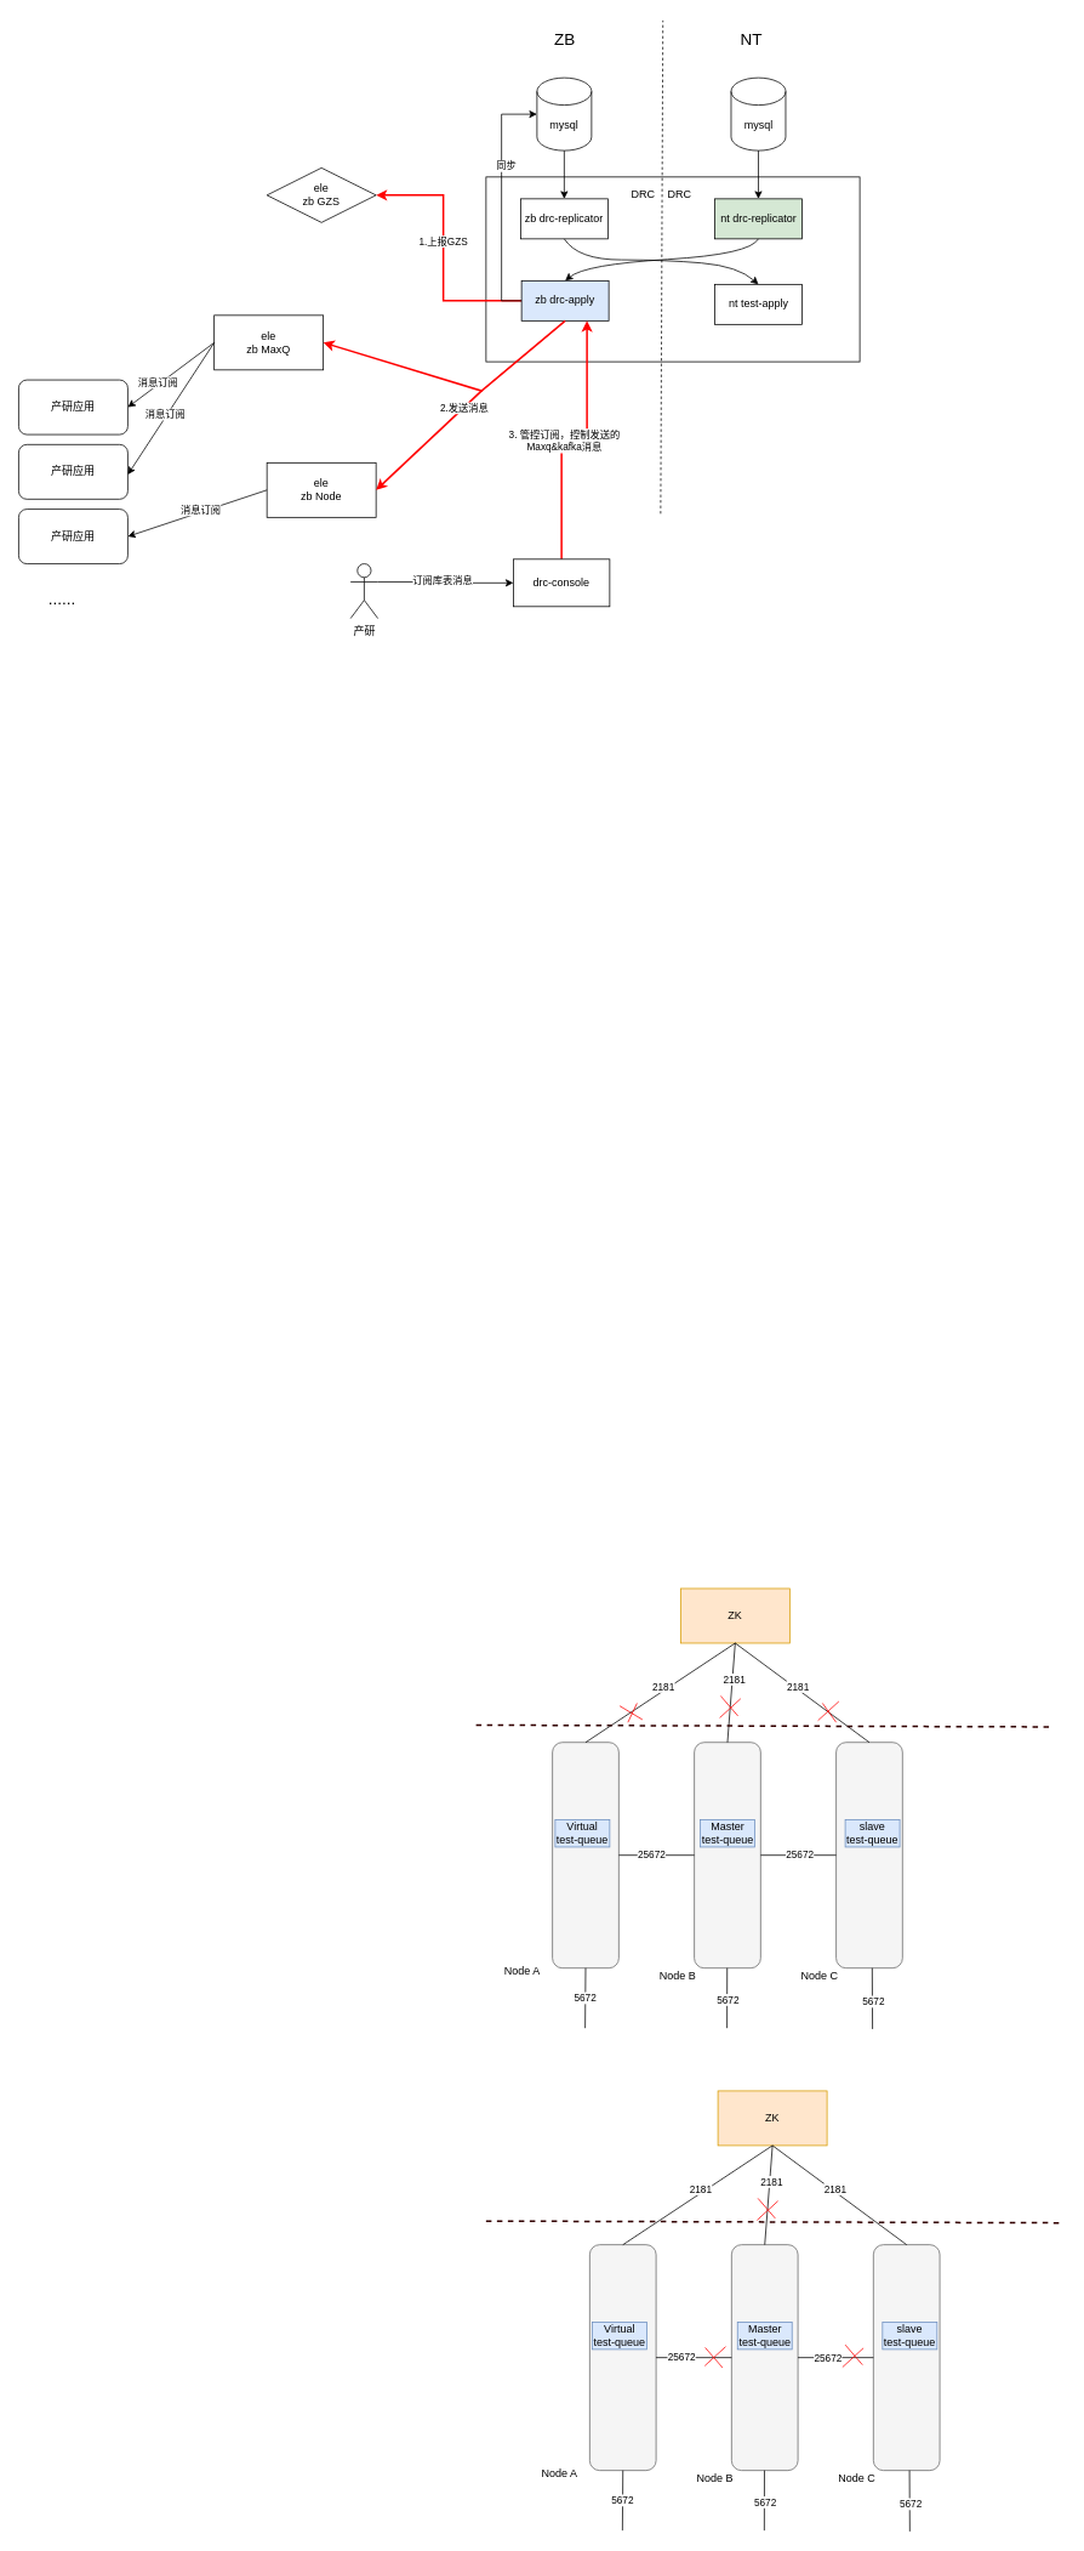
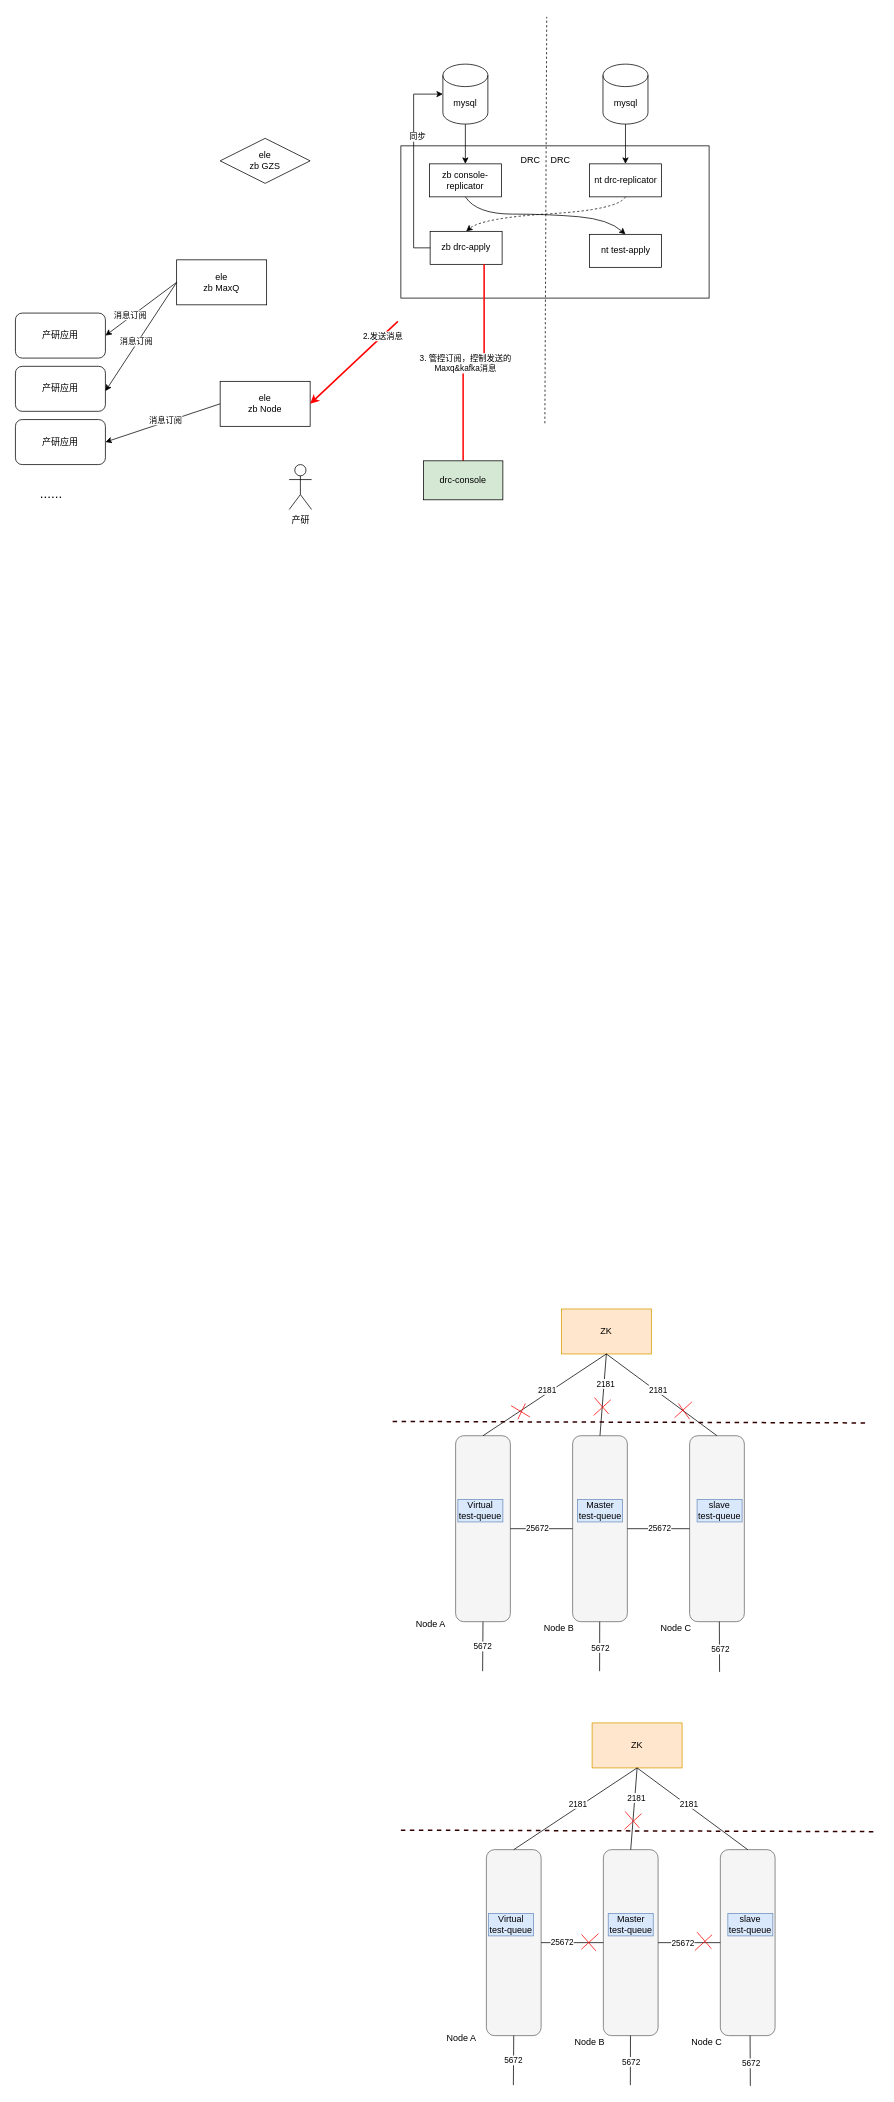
- <mxCell id="72" value="&lt;font style=&quot;font-size: 18px;&quot;&gt;ZB&lt;/font&gt;" style="text;html=1;strokeColor=none;fillColor=none;align=center;verticalAlign=middle;whiteSpace=wrap;rounded=0;" parent="1" vertex="1"><mxGeometry x="582" y="20" width="78" height="48" as="geometry" /></mxCell>
- <mxCell id="73" value="&lt;font style=&quot;font-size: 18px;&quot;&gt;NT&lt;/font&gt;" style="text;html=1;strokeColor=none;fillColor=none;align=center;verticalAlign=middle;whiteSpace=wrap;rounded=0;" parent="1" vertex="1"><mxGeometry x="787" y="20" width="78" height="48" as="geometry" /></mxCell>
- <mxCell id="74" value="zb drc-replicator" style="rounded=0;whiteSpace=wrap;html=1;" parent="1" vertex="1"><mxGeometry x="572" y="218" width="96" height="44" as="geometry" /></mxCell>
+ <mxCell id="74" value="zb console-replicator" style="rounded=0;whiteSpace=wrap;html=1;" parent="1" vertex="1"><mxGeometry x="572" y="218" width="96" height="44" as="geometry" /></mxCell>
- <mxCell id="76" value="nt drc-replicator" style="rounded=0;whiteSpace=wrap;html=1;fillColor=#d5e8d4;" parent="1" vertex="1"><mxGeometry x="785.5" y="218" width="96" height="44" as="geometry" /></mxCell>
+ <mxCell id="76" value="nt drc-replicator" style="rounded=0;whiteSpace=wrap;html=1;" parent="1" vertex="1"><mxGeometry x="785.5" y="218" width="96" height="44" as="geometry" /></mxCell>
- <mxCell id="3" value="" style="endArrow=classic;html=1;rounded=0;entryX=1;entryY=0.5;entryDx=0;entryDy=0;strokeColor=#FF0000;strokeWidth=2;exitX=0;exitY=0.5;exitDx=0;exitDy=0;" parent="1" source="75" target="84" edge="1"><mxGeometry width="50" height="50" relative="1" as="geometry"><mxPoint x="551" y="331" as="sourcePoint" /><mxPoint x="450" y="349" as="targetPoint" /><Array as="points"><mxPoint x="487" y="330" /><mxPoint x="487" y="214" /></Array></mxGeometry></mxCell>
- <mxCell id="4" value="1.上报GZS" style="edgeLabel;html=1;align=center;verticalAlign=middle;resizable=0;points=[];" parent="3" vertex="1" connectable="0"><mxGeometry x="0.098" y="1" relative="1" as="geometry"><mxPoint as="offset" /></mxGeometry></mxCell>
- <mxCell id="82" value="" style="curved=1;endArrow=classic;html=1;rounded=0;exitX=0.5;exitY=1;exitDx=0;exitDy=0;entryX=0.5;entryY=0;entryDx=0;entryDy=0;" parent="1" source="76" target="75" edge="1"><mxGeometry width="50" height="50" relative="1" as="geometry"><mxPoint x="922" y="538" as="sourcePoint" /><mxPoint x="972" y="488" as="targetPoint" /><Array as="points"><mxPoint x="824" y="279" /><mxPoint x="643" y="290" /></Array></mxGeometry></mxCell>
+ <mxCell id="82" value="" style="curved=1;endArrow=classic;html=1;rounded=0;exitX=0.5;exitY=1;exitDx=0;exitDy=0;entryX=0.5;entryY=0;entryDx=0;entryDy=0;dashed=1;" parent="1" source="76" target="75" edge="1"><mxGeometry width="50" height="50" relative="1" as="geometry"><mxPoint x="922" y="538" as="sourcePoint" /><mxPoint x="972" y="488" as="targetPoint" /><Array as="points"><mxPoint x="824" y="279" /><mxPoint x="643" y="290" /></Array></mxGeometry></mxCell>
- <mxCell id="75" value="zb drc-apply" style="rounded=0;whiteSpace=wrap;html=1;fillColor=#dae8fc;" parent="1" vertex="1"><mxGeometry x="573" y="308" width="96" height="44" as="geometry" /></mxCell>
+ <mxCell id="75" value="zb drc-apply" style="rounded=0;whiteSpace=wrap;html=1;" parent="1" vertex="1"><mxGeometry x="573" y="308" width="96" height="44" as="geometry" /></mxCell>
- <mxCell id="105" style="edgeStyle=orthogonalEdgeStyle;rounded=0;orthogonalLoop=1;jettySize=auto;html=1;exitX=0.5;exitY=0;exitDx=0;exitDy=0;entryX=0.75;entryY=1;entryDx=0;entryDy=0;strokeWidth=2;strokeColor=#FF0000;" parent="1" source="107" target="75" edge="1"><mxGeometry relative="1" as="geometry" /></mxCell>
+ <mxCell id="105" style="edgeStyle=orthogonalEdgeStyle;rounded=0;orthogonalLoop=1;jettySize=auto;html=1;exitX=0.5;exitY=0;exitDx=0;exitDy=0;entryX=0.75;entryY=1;entryDx=0;entryDy=0;strokeWidth=2;strokeColor=#FF0000;endArrow=none;" parent="1" source="107" target="75" edge="1"><mxGeometry relative="1" as="geometry" /></mxCell>
- <mxCell id="89" value="" style="endArrow=classic;html=1;rounded=0;entryX=1;entryY=0.5;entryDx=0;entryDy=0;exitX=0.5;exitY=1;exitDx=0;exitDy=0;strokeWidth=2;strokeColor=#FF0000;" parent="1" source="75" target="87" edge="1"><mxGeometry width="50" height="50" relative="1" as="geometry"><mxPoint x="572" y="514" as="sourcePoint" /><mxPoint x="622" y="464" as="targetPoint" /><Array as="points"><mxPoint x="529" y="429" /></Array></mxGeometry></mxCell>
- <mxCell id="102" style="edgeStyle=orthogonalEdgeStyle;rounded=0;orthogonalLoop=1;jettySize=auto;html=1;exitX=1;exitY=0.333;exitDx=0;exitDy=0;exitPerimeter=0;entryX=0;entryY=0.5;entryDx=0;entryDy=0;" parent="1" source="104" target="107" edge="1"><mxGeometry relative="1" as="geometry" /></mxCell>
- <mxCell id="103" value="订阅库表消息" style="edgeLabel;html=1;align=center;verticalAlign=middle;resizable=0;points=[];" parent="102" vertex="1" connectable="0"><mxGeometry x="-0.21" y="-1" relative="1" as="geometry"><mxPoint x="12" y="-3" as="offset" /></mxGeometry></mxCell>
- <mxCell id="107" value="&lt;font style=&quot;font-size: 12px;&quot;&gt;drc-console&lt;/font&gt;" style="rounded=0;whiteSpace=wrap;html=1;" parent="1" vertex="1"><mxGeometry x="564" y="614" width="106" height="52" as="geometry" /></mxCell>
+ <mxCell id="107" value="&lt;font style=&quot;font-size: 12px;&quot;&gt;drc-console&lt;/font&gt;" style="rounded=0;whiteSpace=wrap;html=1;fillColor=#d5e8d4;" parent="1" vertex="1"><mxGeometry x="564" y="614" width="106" height="52" as="geometry" /></mxCell>
